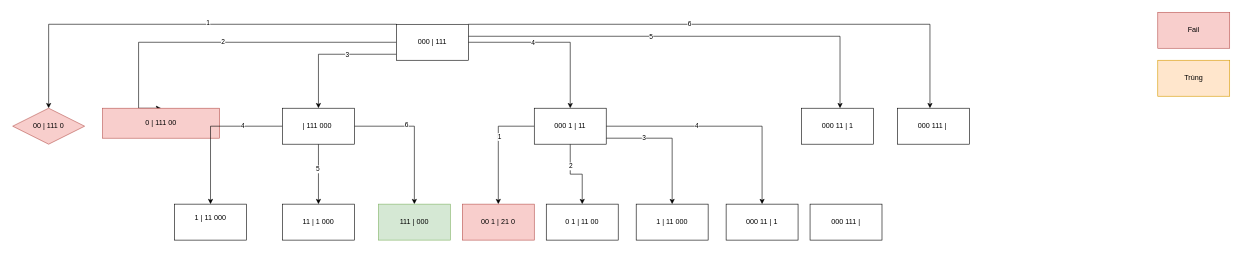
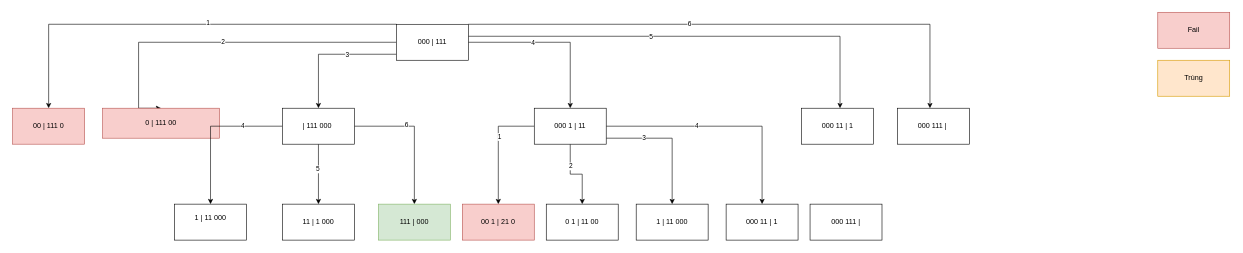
- <mxCell id="14" value="00 | 111 0" style="rhombus;whiteSpace=wrap;html=1;fillColor=#f8cecc;strokeColor=#b85450;" vertex="1" parent="1"><mxGeometry x="20" y="180" width="120" height="60" as="geometry" /></mxCell>
+ <mxCell id="14" value="00 | 111 0" style="rounded=0;whiteSpace=wrap;html=1;fillColor=#f8cecc;strokeColor=#b85450;" vertex="1" parent="1"><mxGeometry x="20" y="180" width="120" height="60" as="geometry" /></mxCell>
